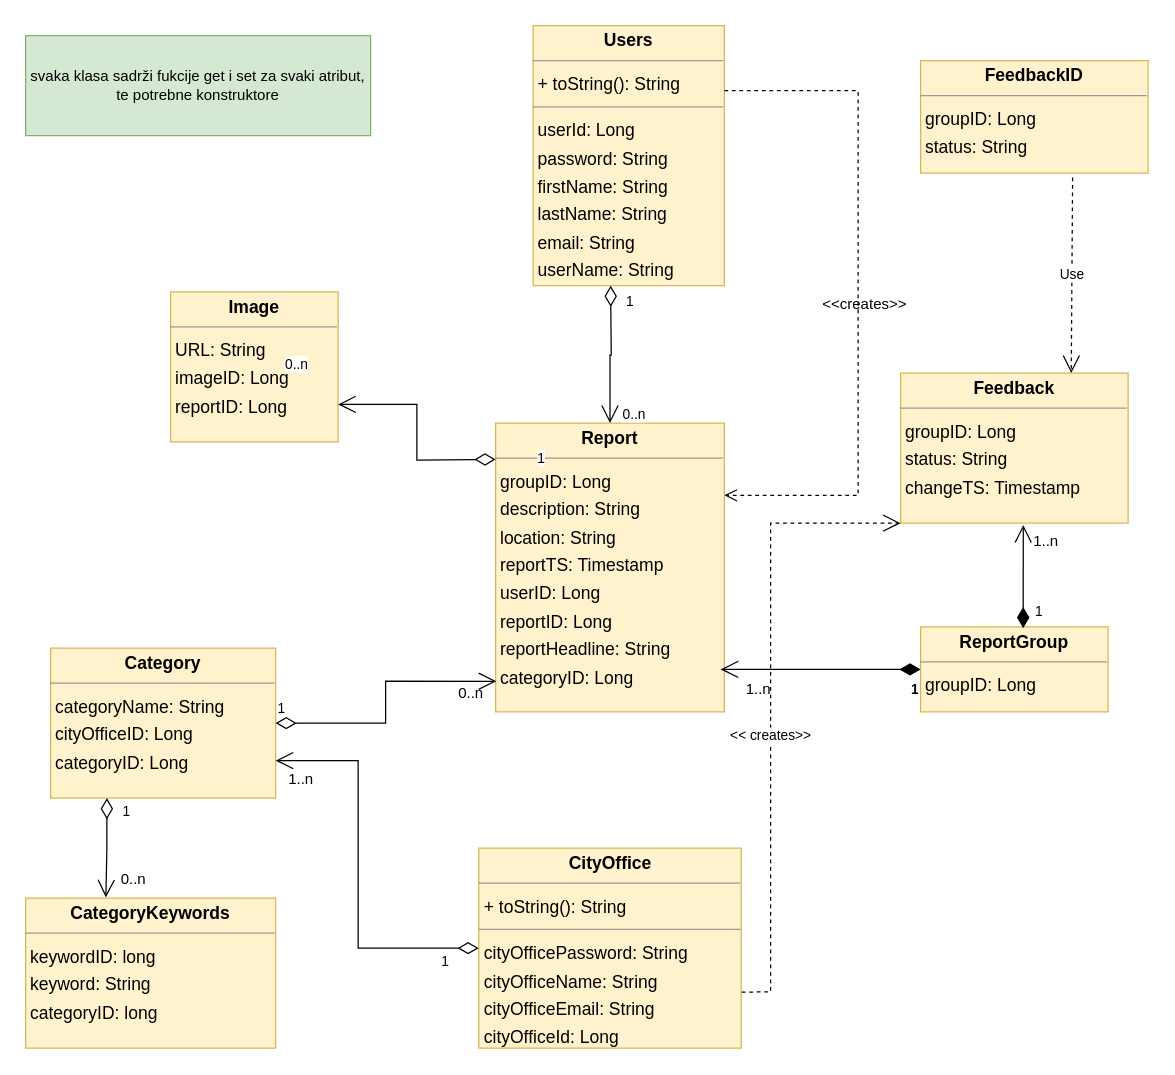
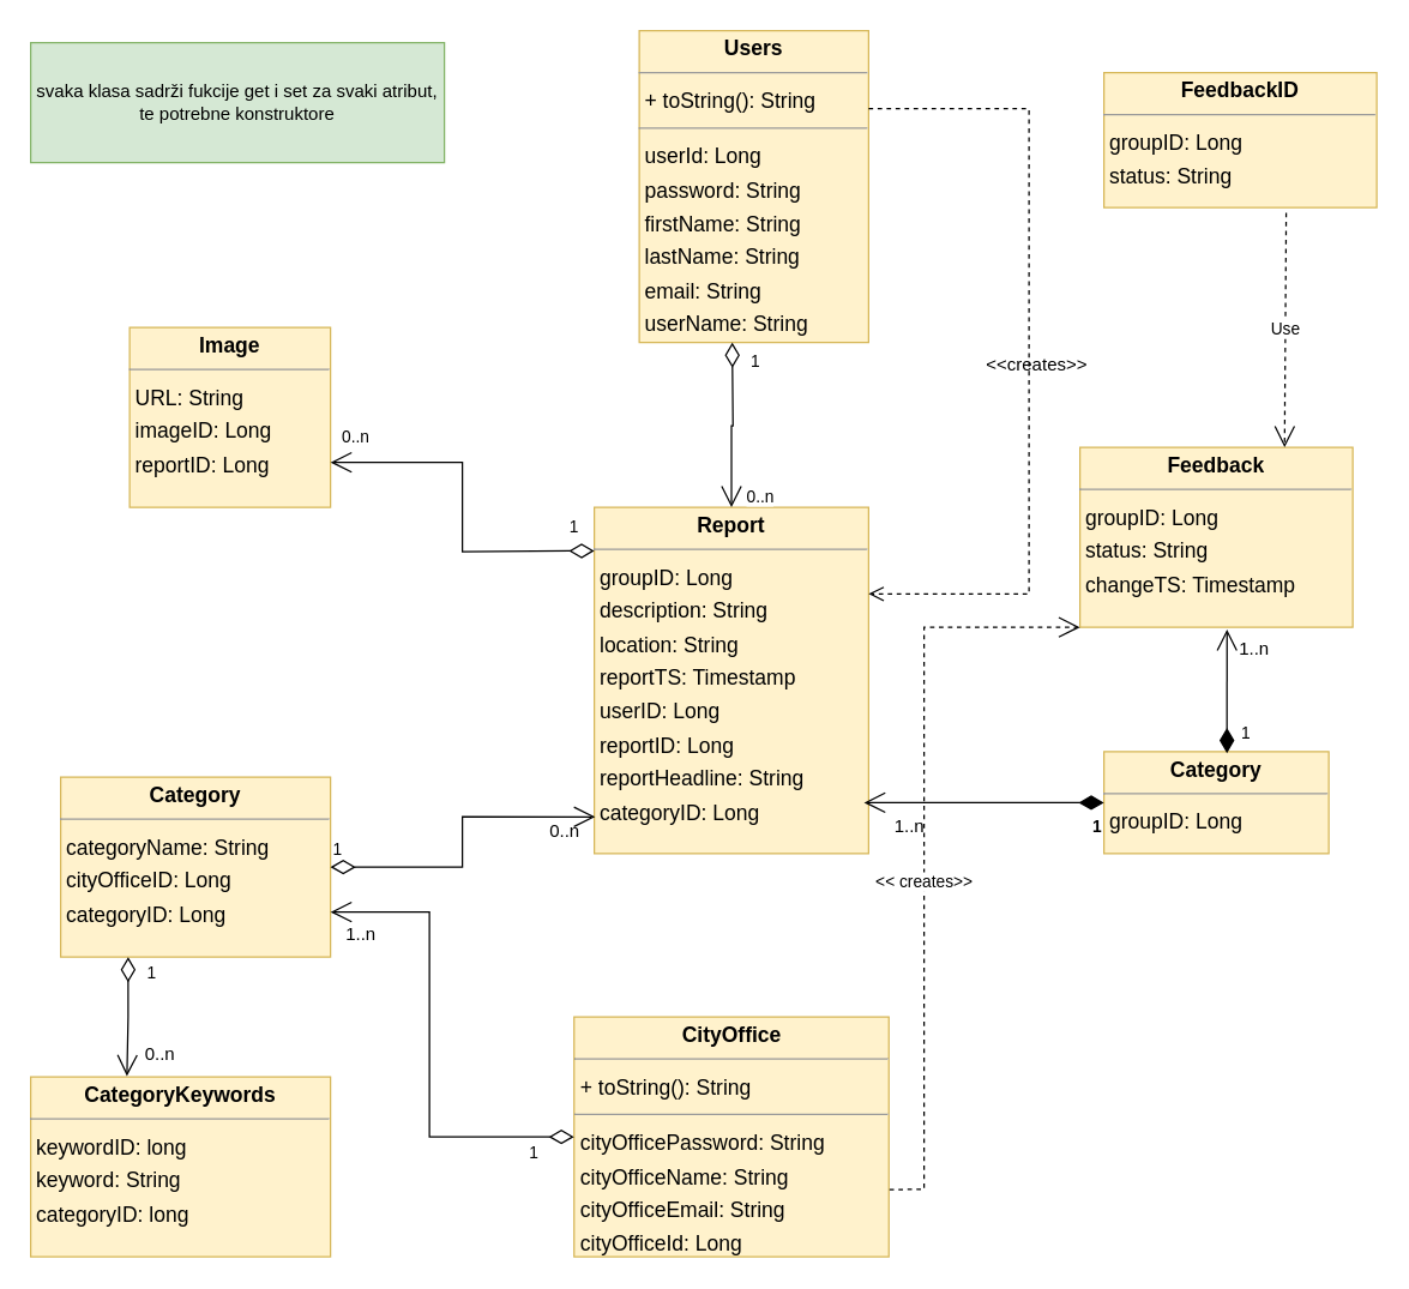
- <mxCell id="6" value="&lt;p style=&quot;margin:0px;margin-top:4px;text-align:center;&quot;&gt;&lt;b&gt;Image&lt;/b&gt;&lt;/p&gt;&lt;hr size=&quot;1&quot;/&gt;&lt;p style=&quot;margin:0 0 0 4px;line-height:1.6;&quot;&gt; URL: String&lt;br/&gt; imageID: Long&lt;br/&gt; reportID: Long&lt;/p&gt;" style="verticalAlign=top;align=left;overflow=fill;fontSize=14;fontFamily=Helvetica;html=1;rounded=0;shadow=0;comic=0;labelBackgroundColor=none;strokeWidth=1;fillColor=#fff2cc;strokeColor=#d6b656;" parent="1" vertex="1"><mxGeometry x="136" y="233" width="134" height="120" as="geometry" /></mxCell>
+ <mxCell id="6" value="&lt;p style=&quot;margin:0px;margin-top:4px;text-align:center;&quot;&gt;&lt;b&gt;Image&lt;/b&gt;&lt;/p&gt;&lt;hr size=&quot;1&quot;/&gt;&lt;p style=&quot;margin:0 0 0 4px;line-height:1.6;&quot;&gt; URL: String&lt;br/&gt; imageID: Long&lt;br/&gt; reportID: Long&lt;/p&gt;" style="verticalAlign=top;align=left;overflow=fill;fontSize=14;fontFamily=Helvetica;html=1;rounded=0;shadow=0;comic=0;labelBackgroundColor=none;strokeWidth=1;fillColor=#fff2cc;strokeColor=#d6b656;" parent="1" vertex="1"><mxGeometry x="86" y="218" width="134" height="120" as="geometry" /></mxCell>
- <mxCell id="8" value="&lt;p style=&quot;margin:0px;margin-top:4px;text-align:center;&quot;&gt;&lt;b&gt;ReportGroup&lt;/b&gt;&lt;/p&gt;&lt;hr size=&quot;1&quot;/&gt;&lt;p style=&quot;margin:0 0 0 4px;line-height:1.6;&quot;&gt; groupID: Long&lt;/p&gt;" style="verticalAlign=top;align=left;overflow=fill;fontSize=14;fontFamily=Helvetica;html=1;rounded=0;shadow=0;comic=0;labelBackgroundColor=none;strokeWidth=1;fillColor=#fff2cc;strokeColor=#d6b656;" parent="1" vertex="1"><mxGeometry x="736" y="501" width="150" height="68" as="geometry" /></mxCell>
+ <mxCell id="8" value="&lt;p style=&quot;margin:0px;margin-top:4px;text-align:center;&quot;&gt;&lt;b&gt;Category&lt;/b&gt;&lt;/p&gt;&lt;hr size=&quot;1&quot;/&gt;&lt;p style=&quot;margin:0 0 0 4px;line-height:1.6;&quot;&gt; groupID: Long&lt;/p&gt;" style="verticalAlign=top;align=left;overflow=fill;fontSize=14;fontFamily=Helvetica;html=1;rounded=0;shadow=0;comic=0;labelBackgroundColor=none;strokeWidth=1;fillColor=#fff2cc;strokeColor=#d6b656;" parent="1" vertex="1"><mxGeometry x="736" y="501" width="150" height="68" as="geometry" /></mxCell>
